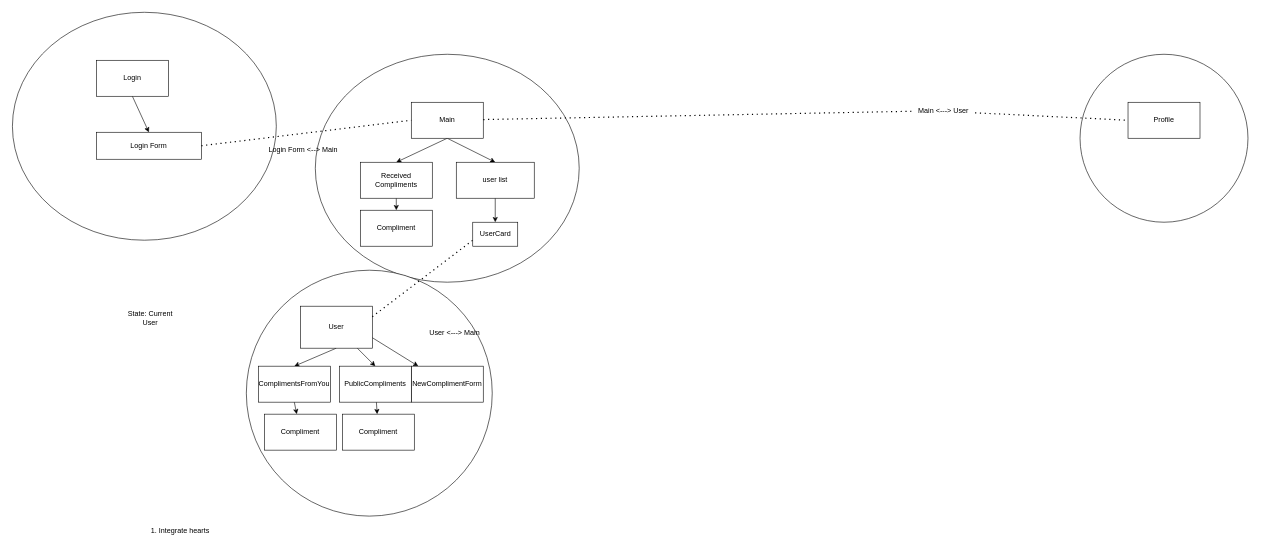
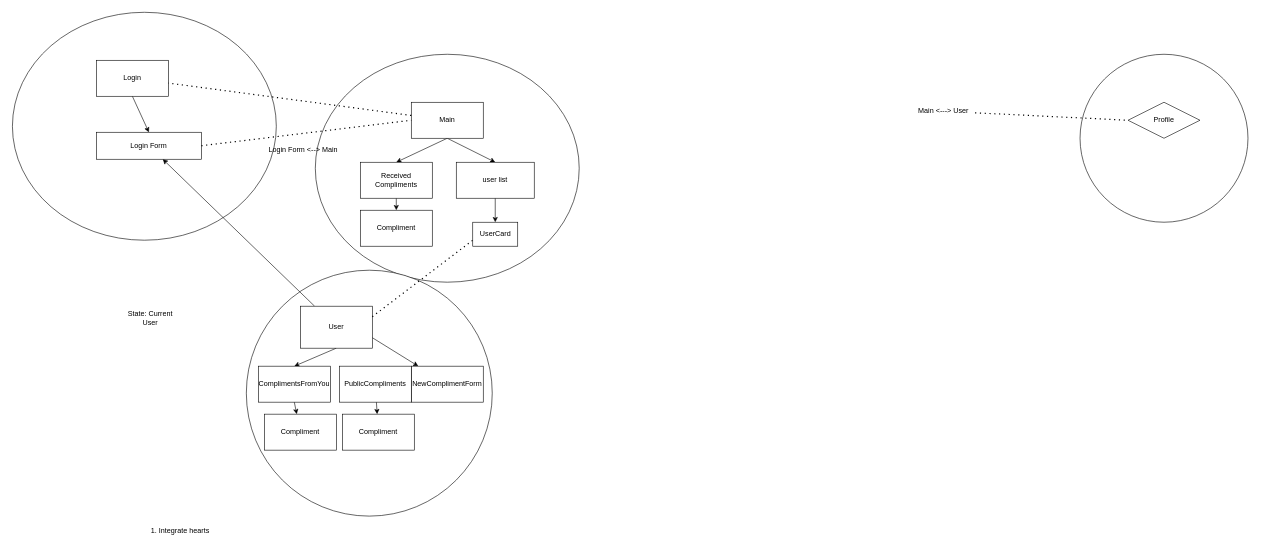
- <mxCell id="32" value="" style="endArrow=none;dashed=1;html=1;dashPattern=1 3;strokeWidth=2;entryX=0;entryY=0.5;entryDx=0;entryDy=0;" edge="1" parent="1" source="5" target="33"><mxGeometry width="50" height="50" relative="1" as="geometry"><mxPoint x="805" y="200.916" as="sourcePoint" /><mxPoint x="1400" y="210" as="targetPoint" /></mxGeometry></mxCell>
+ <mxCell id="32" value="" style="endArrow=none;dashed=1;html=1;dashPattern=1 3;strokeWidth=2;" edge="1" parent="1" source="5" target="12"><mxGeometry width="50" height="50" relative="1" as="geometry"><mxPoint x="805" y="200.916" as="sourcePoint" /><mxPoint x="1400" y="210" as="targetPoint" /></mxGeometry></mxCell>
- <mxCell id="25" value="Profile" style="rounded=0;whiteSpace=wrap;html=1;" parent="1" vertex="1"><mxGeometry x="1880" y="170" width="120" height="60" as="geometry" /></mxCell>
+ <mxCell id="25" value="Profile" style="rhombus;whiteSpace=wrap;html=1;" parent="1" vertex="1"><mxGeometry x="1880" y="170" width="120" height="60" as="geometry" /></mxCell>
- <mxCell id="23" value="User &amp;lt;---&amp;gt; Main" style="text;html=1;strokeColor=none;fillColor=none;align=center;verticalAlign=middle;whiteSpace=wrap;rounded=0;" parent="1" vertex="1"><mxGeometry x="710" y="540" width="95" height="30" as="geometry" /></mxCell>
- <mxCell id="19" style="edgeStyle=none;html=1;entryX=0.5;entryY=0;entryDx=0;entryDy=0;" edge="1" parent="1" source="21" target="36"><mxGeometry relative="1" as="geometry" /></mxCell>
+ <mxCell id="19" style="edgeStyle=none;html=1;" edge="1" parent="1" source="21" target="13"><mxGeometry relative="1" as="geometry" /></mxCell>
